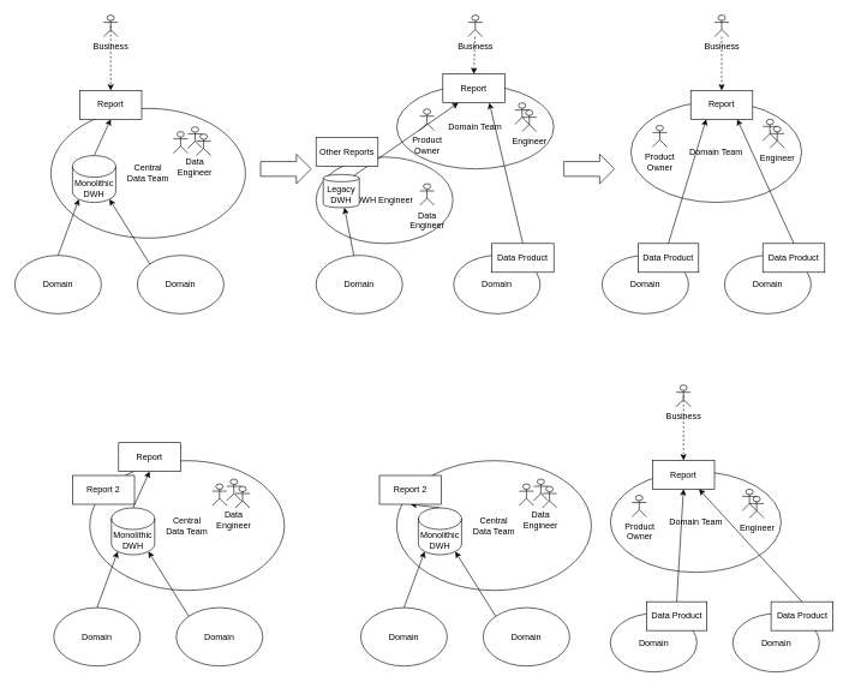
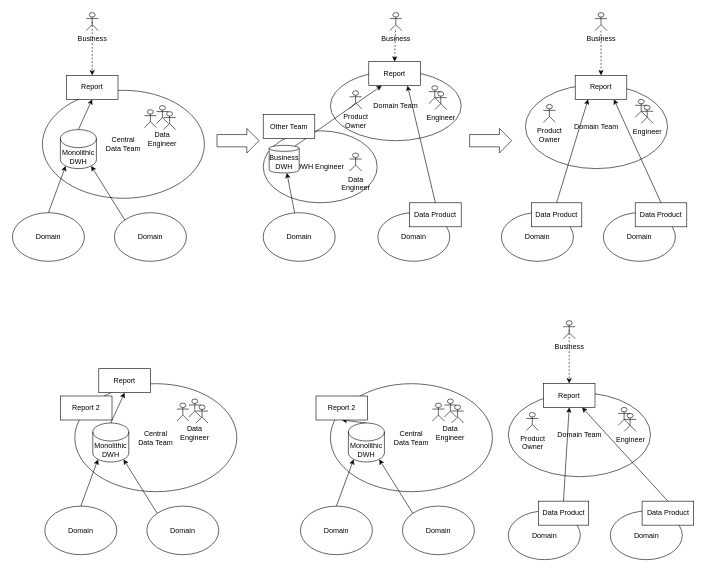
- <mxCell id="46" value="Other Reports" style="rounded=0;whiteSpace=wrap;html=1;" vertex="1" parent="1"><mxGeometry x="438" y="190.5" width="86" height="40" as="geometry" /></mxCell>
+ <mxCell id="46" value="Other Team" style="rounded=0;whiteSpace=wrap;html=1;" vertex="1" parent="1"><mxGeometry x="438" y="190.5" width="86" height="40" as="geometry" /></mxCell>
- <mxCell id="42" value="Legacy DWH" style="shape=cylinder3;whiteSpace=wrap;html=1;boundedLbl=1;backgroundOutline=1;size=5;" vertex="1" parent="1"><mxGeometry x="448" y="241.75" width="50" height="46" as="geometry" /></mxCell>
+ <mxCell id="42" value="Business DWH" style="shape=cylinder3;whiteSpace=wrap;html=1;boundedLbl=1;backgroundOutline=1;size=5;" vertex="1" parent="1"><mxGeometry x="448" y="241.75" width="50" height="46" as="geometry" /></mxCell>
